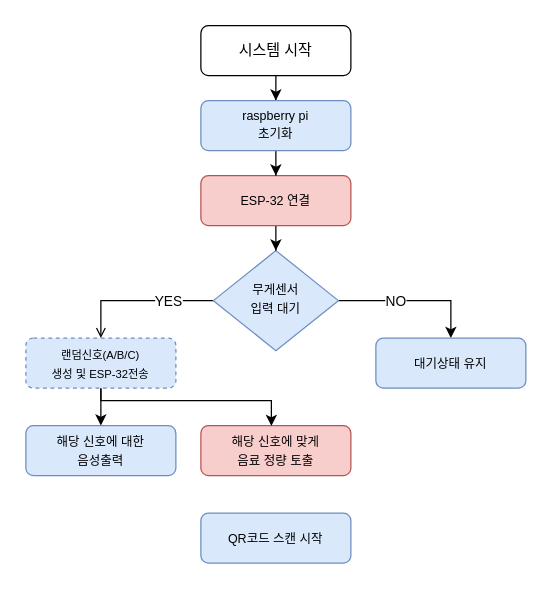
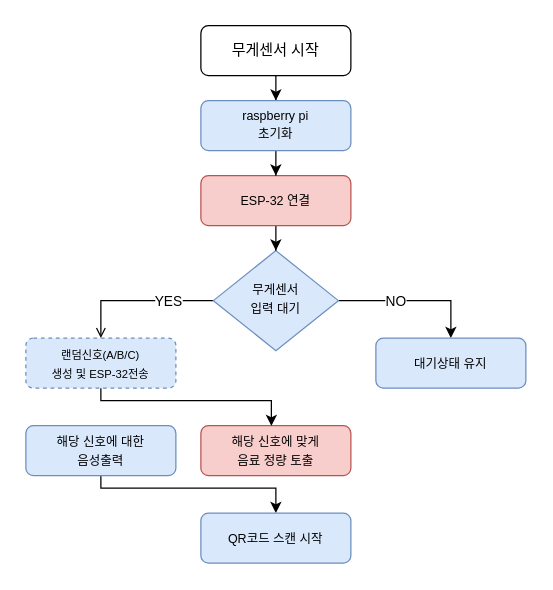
- <mxCell id="3" value="시스템 시작" style="rounded=1;whiteSpace=wrap;html=1;fontSize=12;glass=0;strokeWidth=1;shadow=0;" parent="1" vertex="1"><mxGeometry x="160" y="20" width="120" height="40" as="geometry" /></mxCell>
+ <mxCell id="3" value="무게센서 시작" style="rounded=1;whiteSpace=wrap;html=1;fontSize=12;glass=0;strokeWidth=1;shadow=0;" parent="1" vertex="1"><mxGeometry x="160" y="20" width="120" height="40" as="geometry" /></mxCell>
- <mxCell id="18" value="" style="edgeStyle=orthogonalEdgeStyle;rounded=0;orthogonalLoop=1;jettySize=auto;html=1;" edge="1" parent="1" source="19" target="13"><mxGeometry relative="1" as="geometry" /></mxCell>
+ <mxCell id="12" style="edgeStyle=orthogonalEdgeStyle;rounded=0;orthogonalLoop=1;jettySize=auto;html=1;exitX=0.5;exitY=1;exitDx=0;exitDy=0;entryX=0.5;entryY=0;entryDx=0;entryDy=0;" edge="1" parent="1" source="13" target="15"><mxGeometry relative="1" as="geometry"><Array as="points"><mxPoint x="80" y="390" /><mxPoint x="220" y="390" /></Array></mxGeometry></mxCell>
